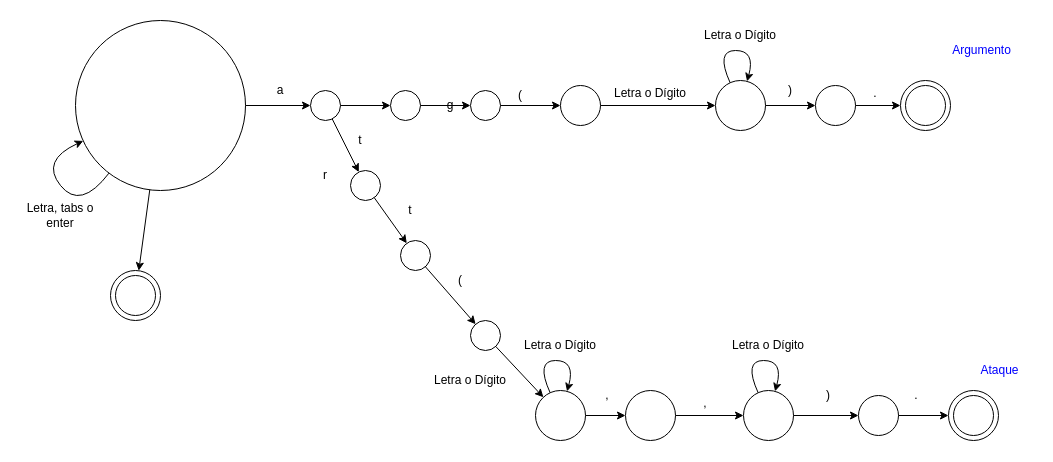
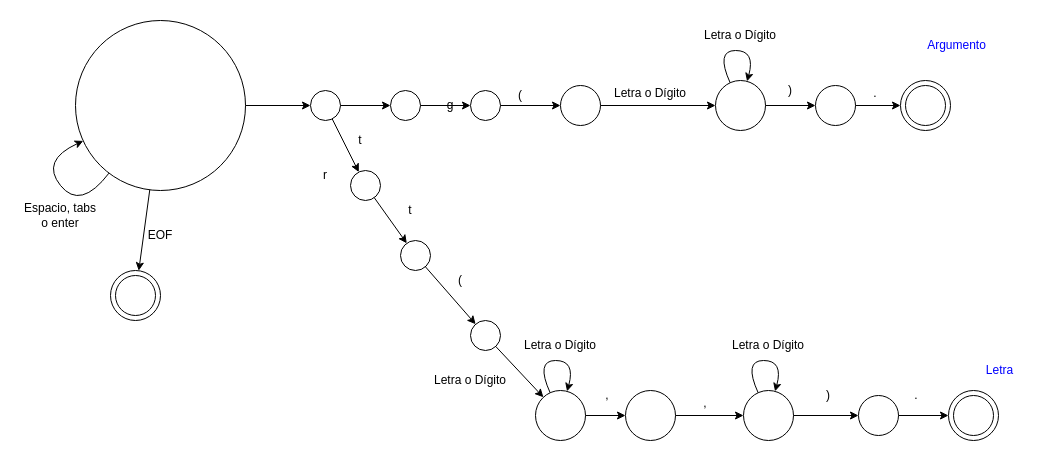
- <mxCell id="29" value="Argumento" style="text;html=1;strokeColor=none;fillColor=none;align=center;verticalAlign=middle;whiteSpace=wrap;rounded=0;fontColor=#0000FF;" parent="1" vertex="1"><mxGeometry x="950" y="40" width="62.5" height="20" as="geometry" /></mxCell>
+ <mxCell id="29" value="Argumento" style="text;html=1;strokeColor=none;fillColor=none;align=center;verticalAlign=middle;whiteSpace=wrap;rounded=0;fontColor=#0000FF;" parent="1" vertex="1"><mxGeometry x="925" y="35" width="62.5" height="20" as="geometry" /></mxCell>
- <mxCell id="10" value="a" style="text;html=1;strokeColor=none;fillColor=none;align=center;verticalAlign=middle;whiteSpace=wrap;rounded=0;" parent="1" vertex="1"><mxGeometry x="270" y="80" width="20" height="20" as="geometry" /></mxCell>
- <mxCell id="31" value="Letra, tabs o enter" style="text;html=1;strokeColor=none;fillColor=none;align=center;verticalAlign=middle;whiteSpace=wrap;rounded=0;" parent="1" vertex="1"><mxGeometry x="20" y="200" width="80" height="30" as="geometry" /></mxCell>
+ <mxCell id="31" value="Espacio, tabs o enter" style="text;html=1;strokeColor=none;fillColor=none;align=center;verticalAlign=middle;whiteSpace=wrap;rounded=0;" parent="1" vertex="1"><mxGeometry x="20" y="200" width="80" height="30" as="geometry" /></mxCell>
+ <mxCell id="35" value="EOF" style="text;html=1;strokeColor=none;fillColor=none;align=center;verticalAlign=middle;whiteSpace=wrap;rounded=0;" parent="1" vertex="1"><mxGeometry x="140" y="220" width="40" height="30" as="geometry" /></mxCell>
- <mxCell id="51" value="Ataque" style="text;html=1;strokeColor=none;fillColor=none;align=center;verticalAlign=middle;whiteSpace=wrap;rounded=0;fontColor=#0000FF;" vertex="1" parent="1"><mxGeometry x="968" y="360" width="62.5" height="20" as="geometry" /></mxCell>
+ <mxCell id="51" value="Letra" style="text;html=1;strokeColor=none;fillColor=none;align=center;verticalAlign=middle;whiteSpace=wrap;rounded=0;fontColor=#0000FF;" vertex="1" parent="1"><mxGeometry x="968" y="360" width="62.5" height="20" as="geometry" /></mxCell>
